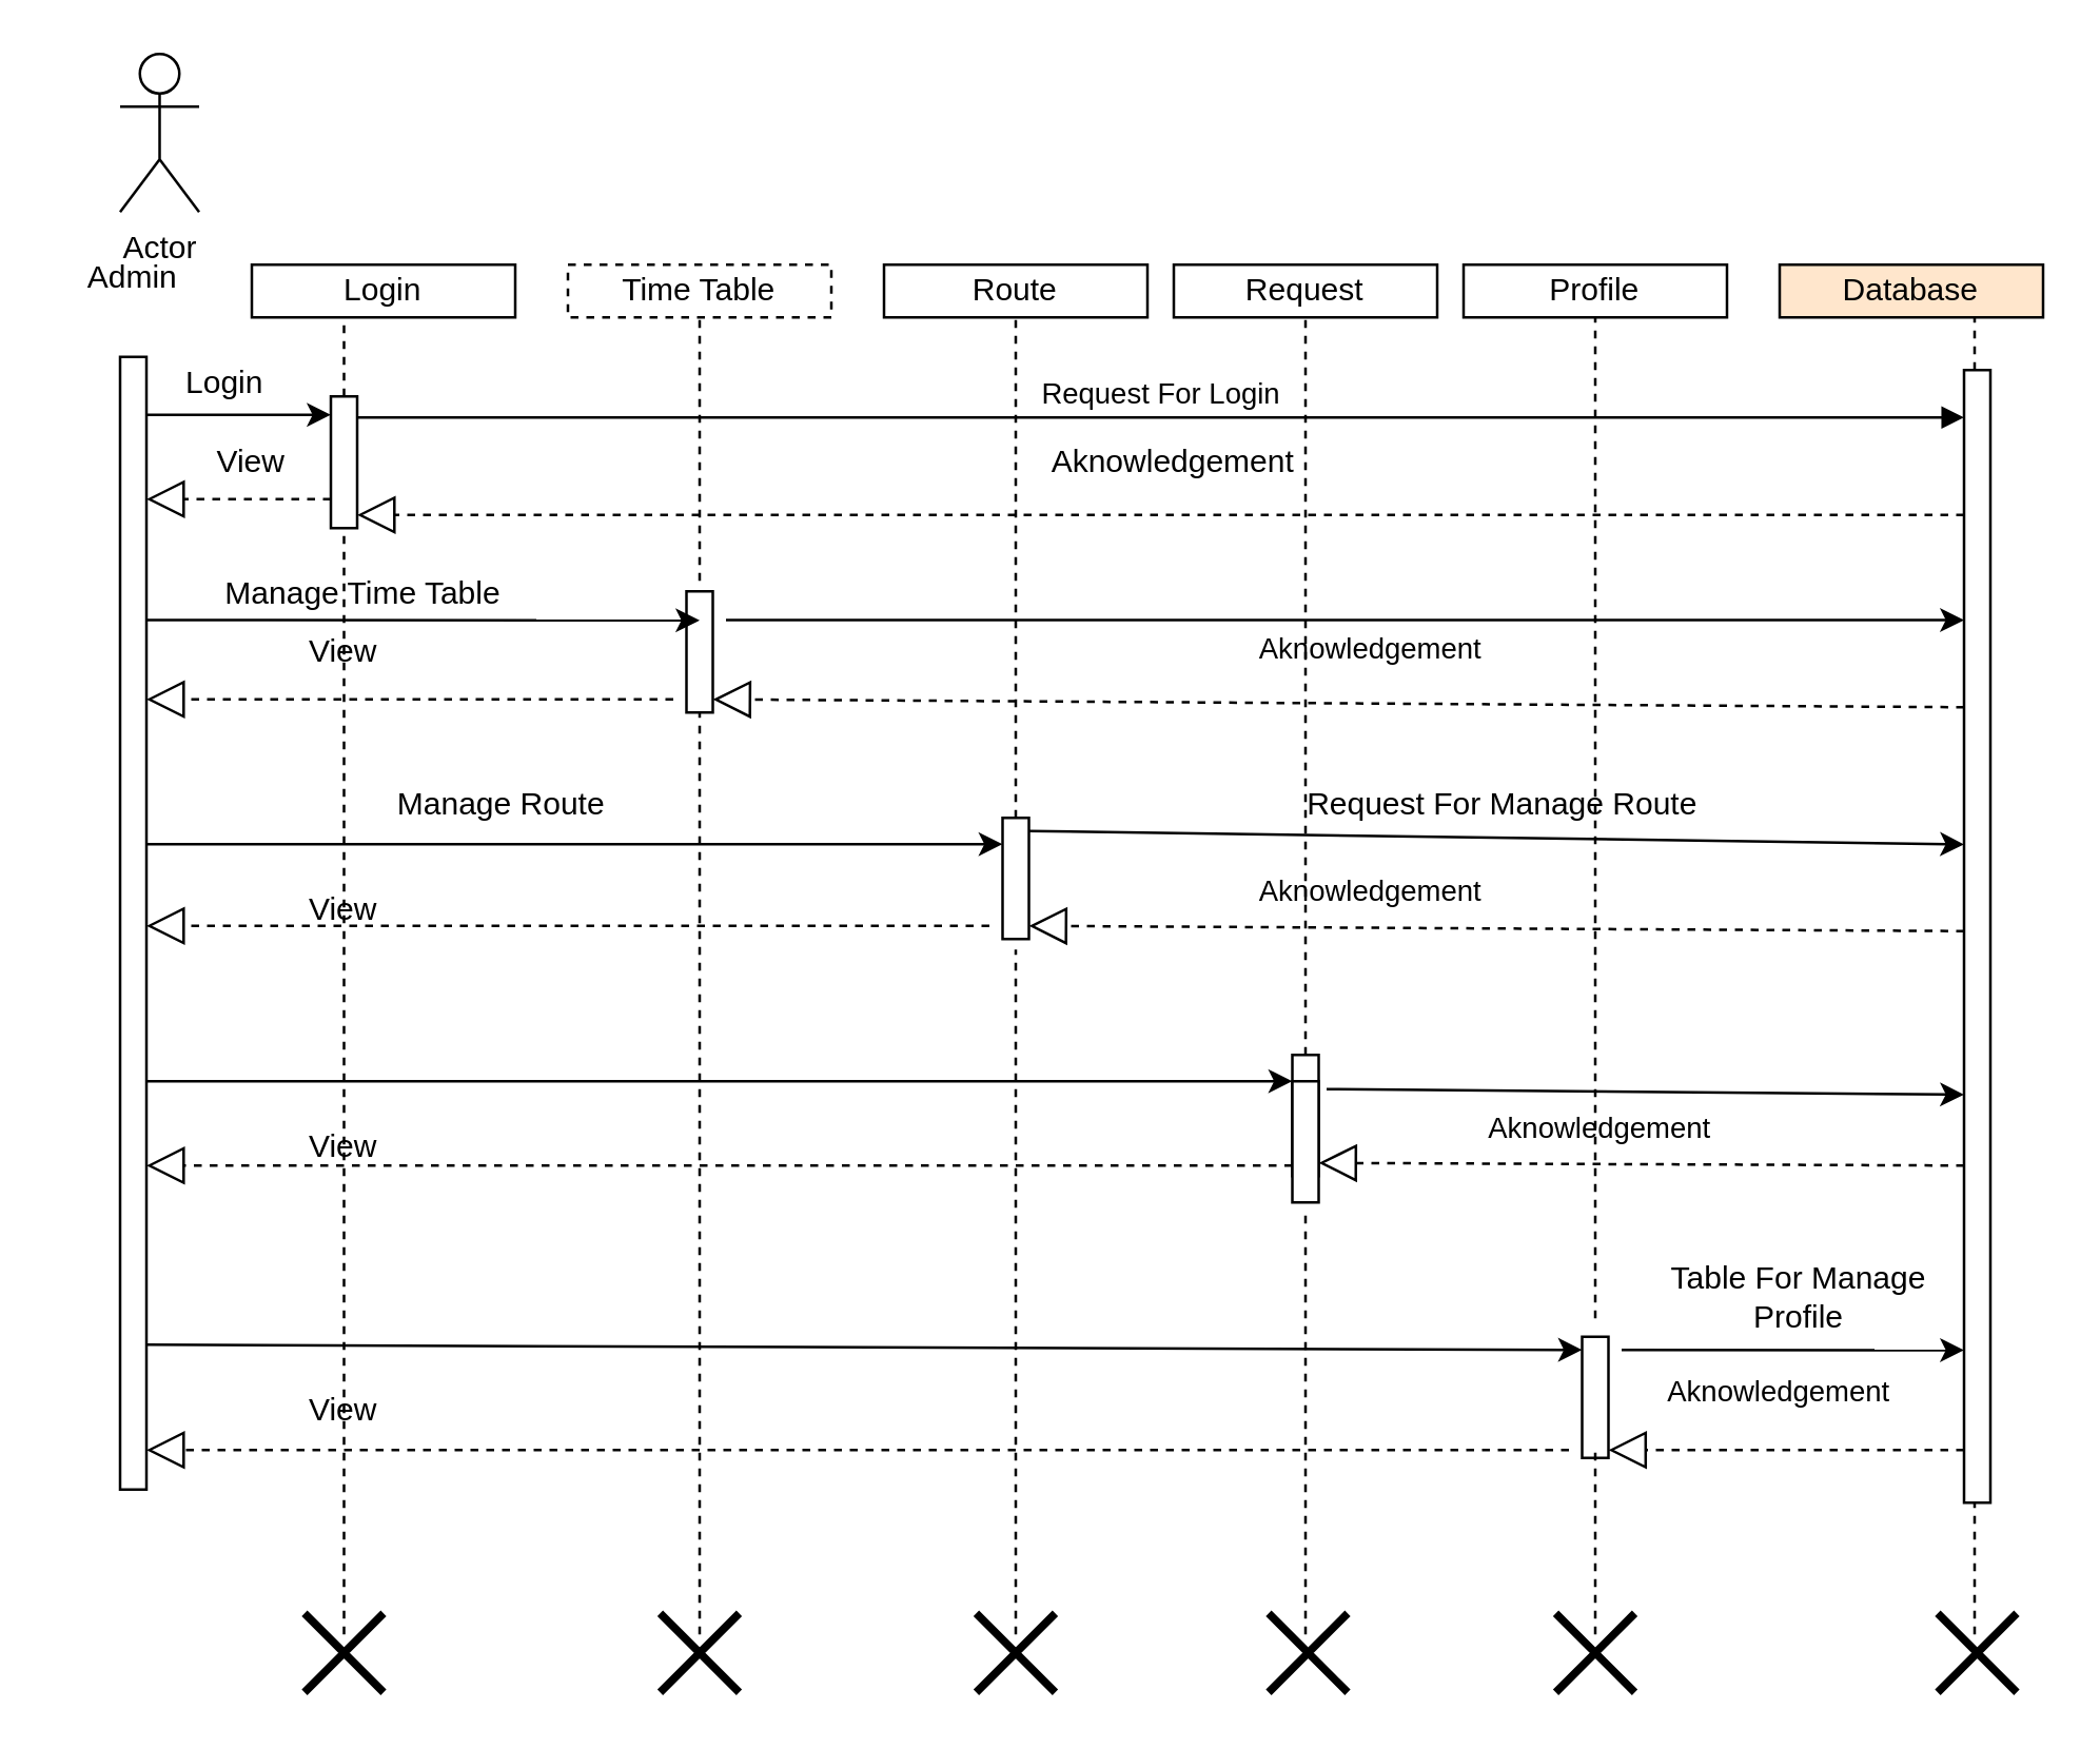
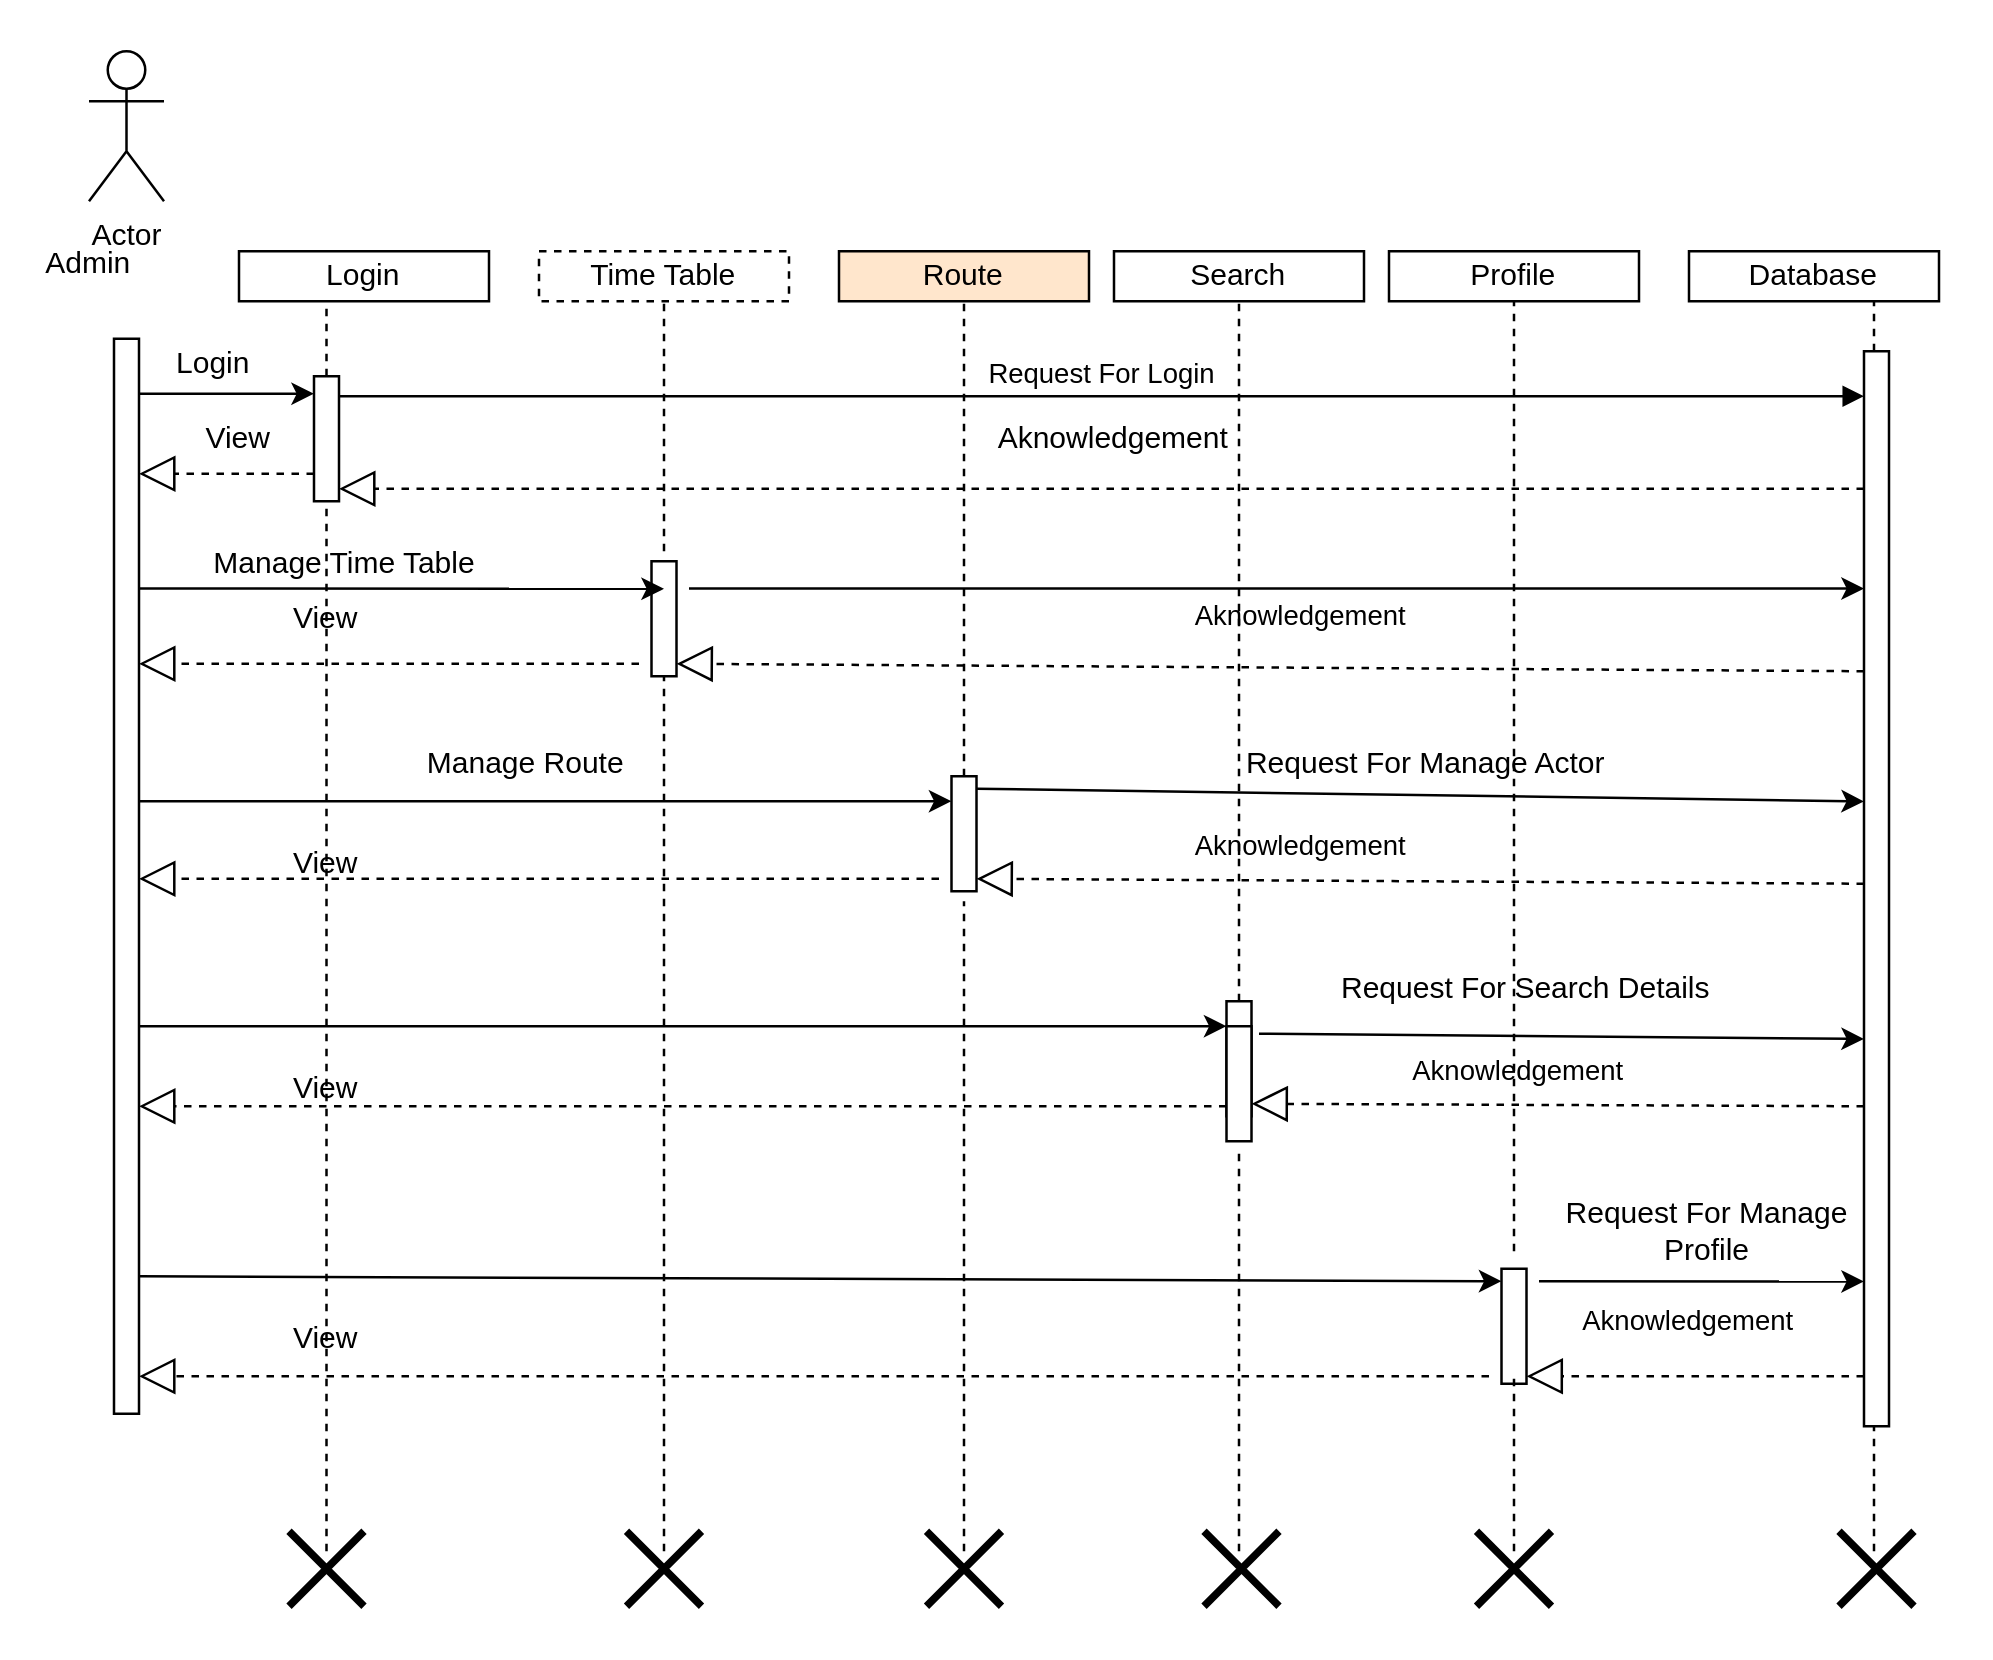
- <mxCell id="3" value="Actor" style="shape=umlActor;verticalLabelPosition=bottom;verticalAlign=top;html=1;outlineConnect=0;" vertex="1" parent="1"><mxGeometry x="45" y="20" width="30" height="60" as="geometry" /></mxCell>
+ <mxCell id="3" value="Actor" style="shape=umlActor;verticalLabelPosition=bottom;verticalAlign=top;html=1;outlineConnect=0;" vertex="1" parent="1"><mxGeometry x="35" y="20" width="30" height="60" as="geometry" /></mxCell>
- <mxCell id="4" value="Admin" style="text;html=1;strokeColor=none;fillColor=none;align=center;verticalAlign=middle;whiteSpace=wrap;rounded=0;" vertex="1" parent="1"><mxGeometry x="20" y="90" width="60" height="30" as="geometry" /></mxCell>
+ <mxCell id="4" value="Admin" style="text;html=1;strokeColor=none;fillColor=none;align=center;verticalAlign=middle;whiteSpace=wrap;rounded=0;" vertex="1" parent="1"><mxGeometry x="5" y="90" width="60" height="30" as="geometry" /></mxCell>
- <mxCell id="7" value="Route" style="rounded=0;whiteSpace=wrap;html=1;" vertex="1" parent="1"><mxGeometry x="335" y="100" width="100" height="20" as="geometry" /></mxCell>
+ <mxCell id="7" value="Route" style="rounded=0;whiteSpace=wrap;html=1;fillColor=#ffe6cc;" vertex="1" parent="1"><mxGeometry x="335" y="100" width="100" height="20" as="geometry" /></mxCell>
- <mxCell id="8" value="Request" style="rounded=0;whiteSpace=wrap;html=1;" vertex="1" parent="1"><mxGeometry x="445" y="100" width="100" height="20" as="geometry" /></mxCell>
+ <mxCell id="8" value="Search" style="rounded=0;whiteSpace=wrap;html=1;" vertex="1" parent="1"><mxGeometry x="445" y="100" width="100" height="20" as="geometry" /></mxCell>
- <mxCell id="10" value="Database" style="rounded=0;whiteSpace=wrap;html=1;fillColor=#ffe6cc;" vertex="1" parent="1"><mxGeometry x="675" y="100" width="100" height="20" as="geometry" /></mxCell>
+ <mxCell id="10" value="Database" style="rounded=0;whiteSpace=wrap;html=1;" vertex="1" parent="1"><mxGeometry x="675" y="100" width="100" height="20" as="geometry" /></mxCell>
- <mxCell id="37" value="Manage Route" style="text;html=1;strokeColor=none;fillColor=none;align=center;verticalAlign=middle;whiteSpace=wrap;rounded=0;" vertex="1" parent="1"><mxGeometry x="125" y="290" width="130" height="30" as="geometry" /></mxCell>
+ <mxCell id="37" value="Manage Route" style="text;html=1;strokeColor=none;fillColor=none;align=center;verticalAlign=middle;whiteSpace=wrap;rounded=0;" vertex="1" parent="1"><mxGeometry x="145" y="290" width="130" height="30" as="geometry" /></mxCell>
- <mxCell id="38" value="Request For Manage Route" style="text;html=1;strokeColor=none;fillColor=none;align=center;verticalAlign=middle;whiteSpace=wrap;rounded=0;" vertex="1" parent="1"><mxGeometry x="485" y="290" width="170" height="30" as="geometry" /></mxCell>
+ <mxCell id="38" value="Request For Manage Actor" style="text;html=1;strokeColor=none;fillColor=none;align=center;verticalAlign=middle;whiteSpace=wrap;rounded=0;" vertex="1" parent="1"><mxGeometry x="485" y="290" width="170" height="30" as="geometry" /></mxCell>
+ <mxCell id="47" value="Request For Search Details" style="text;html=1;strokeColor=none;fillColor=none;align=center;verticalAlign=middle;whiteSpace=wrap;rounded=0;" vertex="1" parent="1"><mxGeometry x="535" y="380" width="150" height="30" as="geometry" /></mxCell>
- <mxCell id="57" value="Table For Manage Profile" style="text;html=1;strokeColor=none;fillColor=none;align=center;verticalAlign=middle;whiteSpace=wrap;rounded=0;" vertex="1" parent="1"><mxGeometry x="620" y="477" width="125" height="30" as="geometry" /></mxCell>
+ <mxCell id="57" value="Request For Manage Profile" style="text;html=1;strokeColor=none;fillColor=none;align=center;verticalAlign=middle;whiteSpace=wrap;rounded=0;" vertex="1" parent="1"><mxGeometry x="620" y="477" width="125" height="30" as="geometry" /></mxCell>
